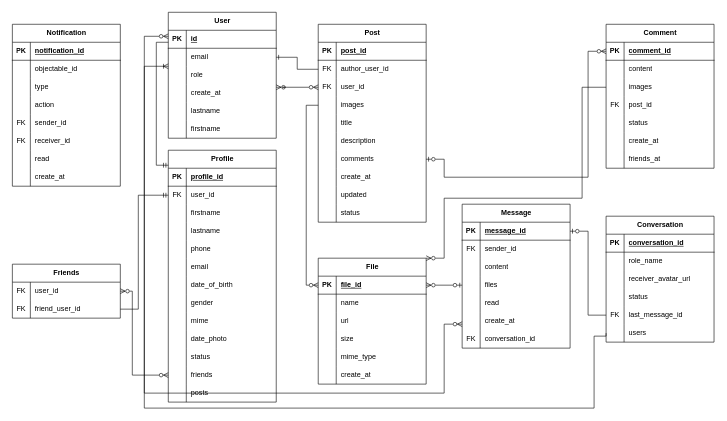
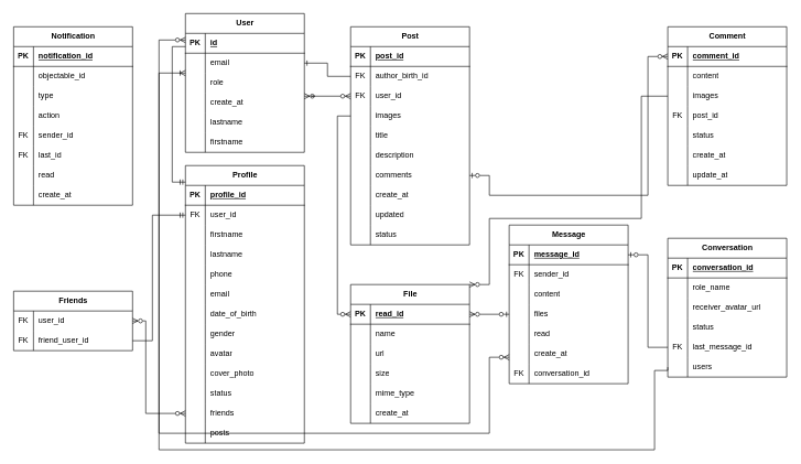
- <mxCell id="97" value="author_user_id" style="shape=partialRectangle;connectable=0;fillColor=none;top=0;left=0;bottom=0;right=0;align=left;spacingLeft=6;overflow=hidden;whiteSpace=wrap;html=1;" parent="95" vertex="1"><mxGeometry x="30" width="150" height="30" as="geometry"><mxRectangle width="150" height="30" as="alternateBounds" /></mxGeometry></mxCell>
+ <mxCell id="97" value="author_birth_id" style="shape=partialRectangle;connectable=0;fillColor=none;top=0;left=0;bottom=0;right=0;align=left;spacingLeft=6;overflow=hidden;whiteSpace=wrap;html=1;" parent="95" vertex="1"><mxGeometry x="30" width="150" height="30" as="geometry"><mxRectangle width="150" height="30" as="alternateBounds" /></mxGeometry></mxCell>
- <mxCell id="212" value="receiver_id" style="shape=partialRectangle;connectable=0;fillColor=none;top=0;left=0;bottom=0;right=0;align=left;spacingLeft=6;overflow=hidden;whiteSpace=wrap;html=1;" parent="210" vertex="1"><mxGeometry x="30" width="150" height="30" as="geometry"><mxRectangle width="150" height="30" as="alternateBounds" /></mxGeometry></mxCell>
+ <mxCell id="212" value="last_id" style="shape=partialRectangle;connectable=0;fillColor=none;top=0;left=0;bottom=0;right=0;align=left;spacingLeft=6;overflow=hidden;whiteSpace=wrap;html=1;" parent="210" vertex="1"><mxGeometry x="30" width="150" height="30" as="geometry"><mxRectangle width="150" height="30" as="alternateBounds" /></mxGeometry></mxCell>
- <mxCell id="184" value="friends_at" style="shape=partialRectangle;connectable=0;fillColor=none;top=0;left=0;bottom=0;right=0;align=left;spacingLeft=6;overflow=hidden;whiteSpace=wrap;html=1;" parent="182" vertex="1"><mxGeometry x="30" width="150" height="30" as="geometry"><mxRectangle width="150" height="30" as="alternateBounds" /></mxGeometry></mxCell>
+ <mxCell id="184" value="update_at" style="shape=partialRectangle;connectable=0;fillColor=none;top=0;left=0;bottom=0;right=0;align=left;spacingLeft=6;overflow=hidden;whiteSpace=wrap;html=1;" parent="182" vertex="1"><mxGeometry x="30" width="150" height="30" as="geometry"><mxRectangle width="150" height="30" as="alternateBounds" /></mxGeometry></mxCell>
- <mxCell id="125" value="file_id" style="shape=partialRectangle;connectable=0;fillColor=none;top=0;left=0;bottom=0;right=0;align=left;spacingLeft=6;fontStyle=5;overflow=hidden;whiteSpace=wrap;html=1;" parent="123" vertex="1"><mxGeometry x="30" width="150" height="30" as="geometry"><mxRectangle width="150" height="30" as="alternateBounds" /></mxGeometry></mxCell>
+ <mxCell id="125" value="read_id" style="shape=partialRectangle;connectable=0;fillColor=none;top=0;left=0;bottom=0;right=0;align=left;spacingLeft=6;fontStyle=5;overflow=hidden;whiteSpace=wrap;html=1;" parent="123" vertex="1"><mxGeometry x="30" width="150" height="30" as="geometry"><mxRectangle width="150" height="30" as="alternateBounds" /></mxGeometry></mxCell>
- <mxCell id="48" value="mime" style="shape=partialRectangle;connectable=0;fillColor=none;top=0;left=0;bottom=0;right=0;align=left;spacingLeft=6;overflow=hidden;whiteSpace=wrap;html=1;" parent="46" vertex="1"><mxGeometry x="30" width="150" height="30" as="geometry"><mxRectangle width="150" height="30" as="alternateBounds" /></mxGeometry></mxCell>
+ <mxCell id="48" value="avatar" style="shape=partialRectangle;connectable=0;fillColor=none;top=0;left=0;bottom=0;right=0;align=left;spacingLeft=6;overflow=hidden;whiteSpace=wrap;html=1;" parent="46" vertex="1"><mxGeometry x="30" width="150" height="30" as="geometry"><mxRectangle width="150" height="30" as="alternateBounds" /></mxGeometry></mxCell>
- <mxCell id="51" value="date_photo" style="shape=partialRectangle;connectable=0;fillColor=none;top=0;left=0;bottom=0;right=0;align=left;spacingLeft=6;overflow=hidden;whiteSpace=wrap;html=1;" parent="49" vertex="1"><mxGeometry x="30" width="150" height="30" as="geometry"><mxRectangle width="150" height="30" as="alternateBounds" /></mxGeometry></mxCell>
+ <mxCell id="51" value="cover_photo" style="shape=partialRectangle;connectable=0;fillColor=none;top=0;left=0;bottom=0;right=0;align=left;spacingLeft=6;overflow=hidden;whiteSpace=wrap;html=1;" parent="49" vertex="1"><mxGeometry x="30" width="150" height="30" as="geometry"><mxRectangle width="150" height="30" as="alternateBounds" /></mxGeometry></mxCell>
